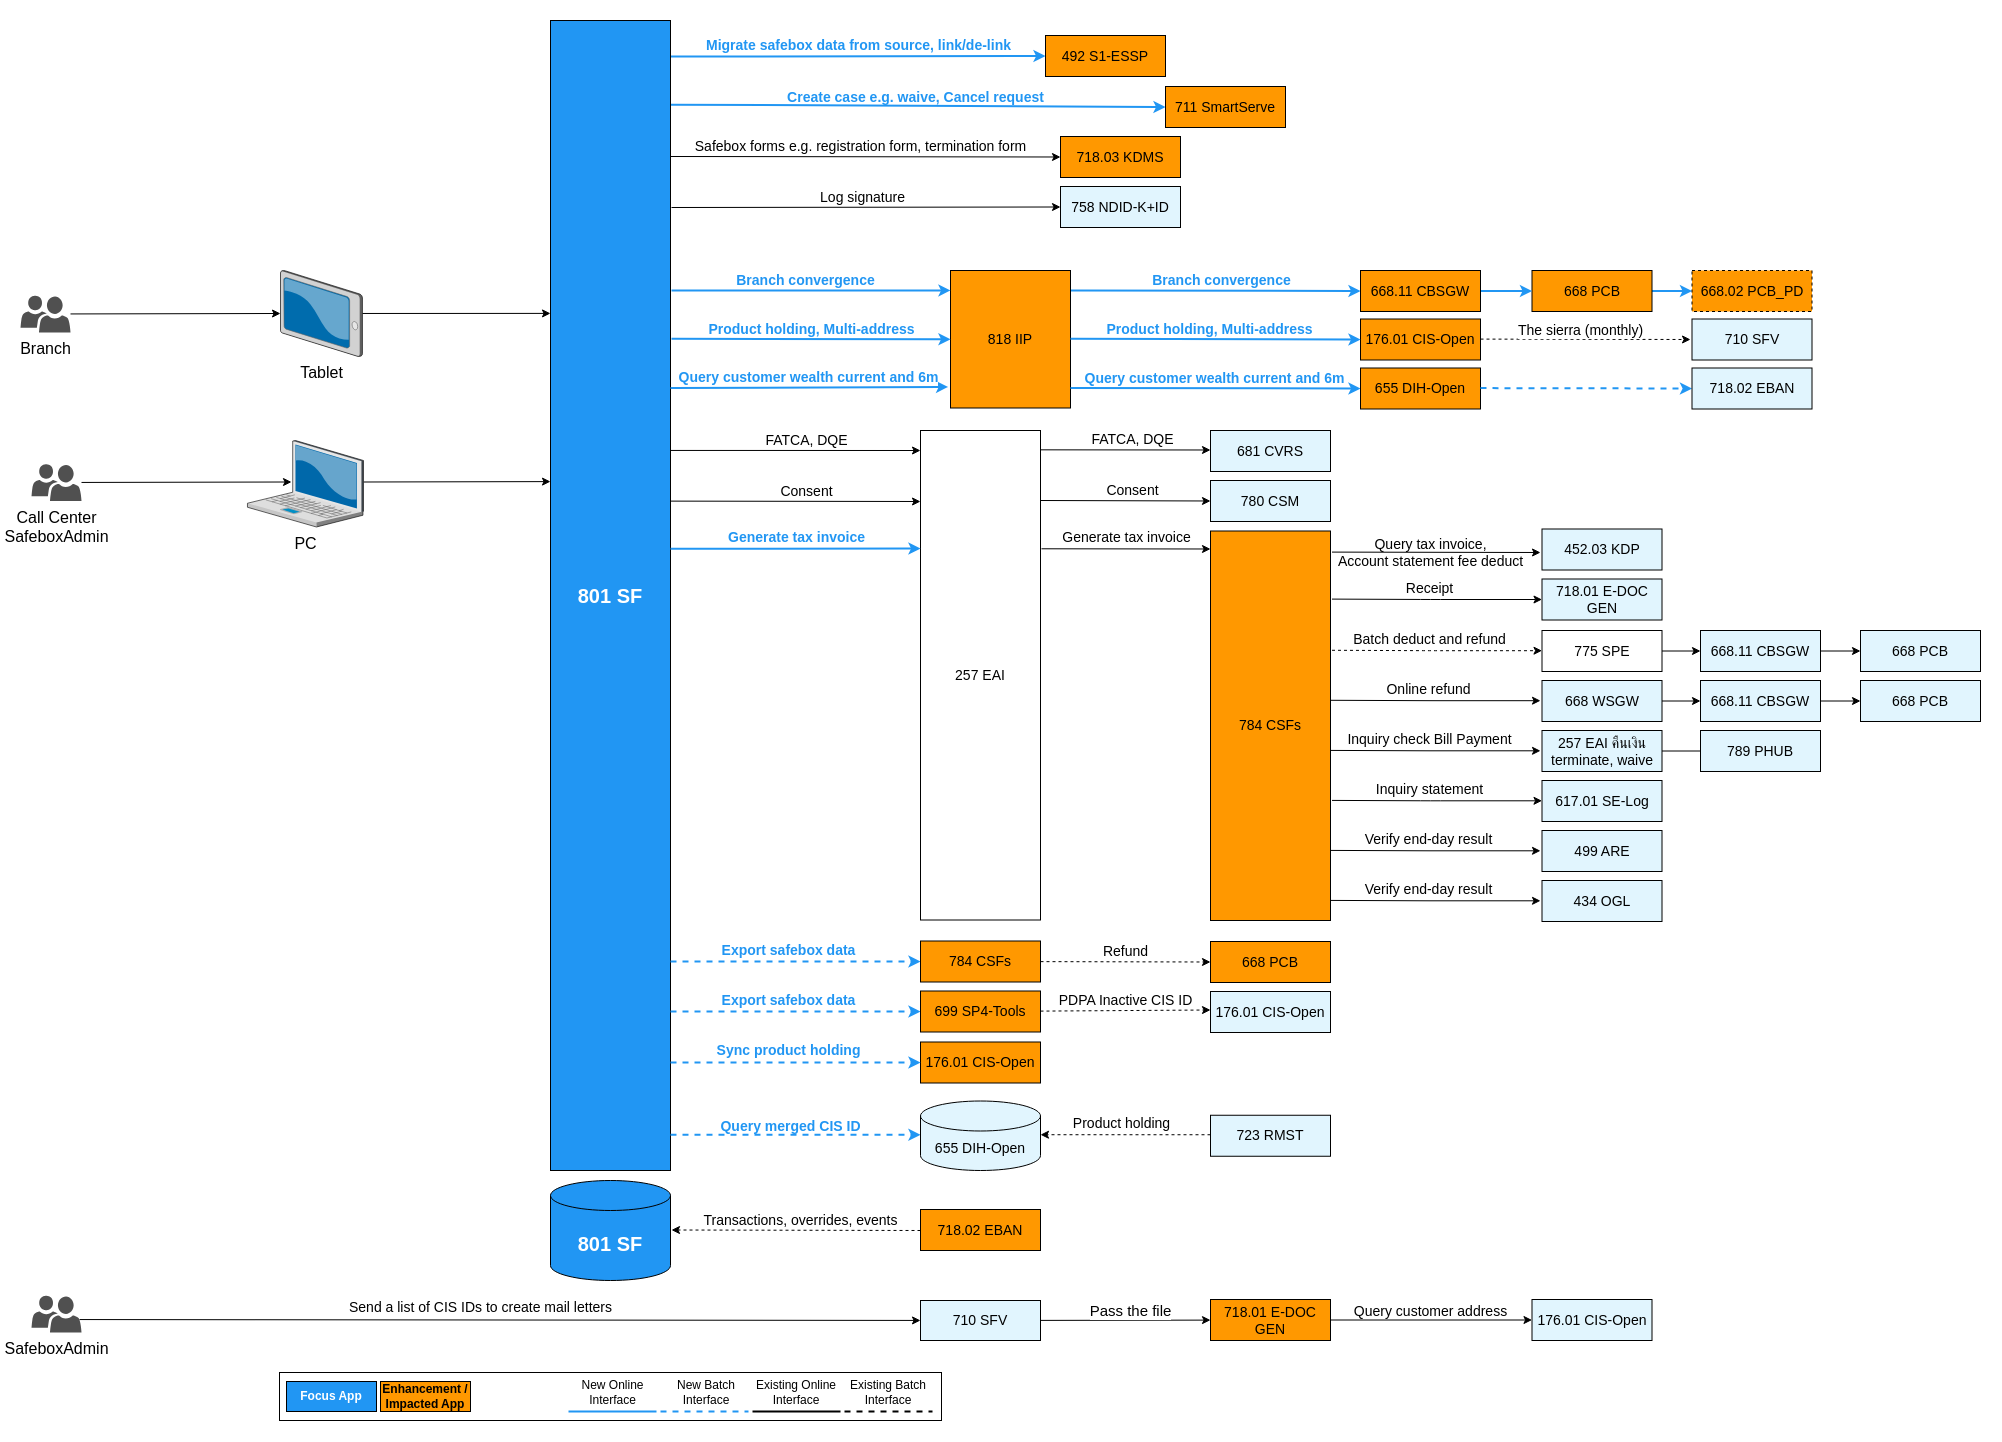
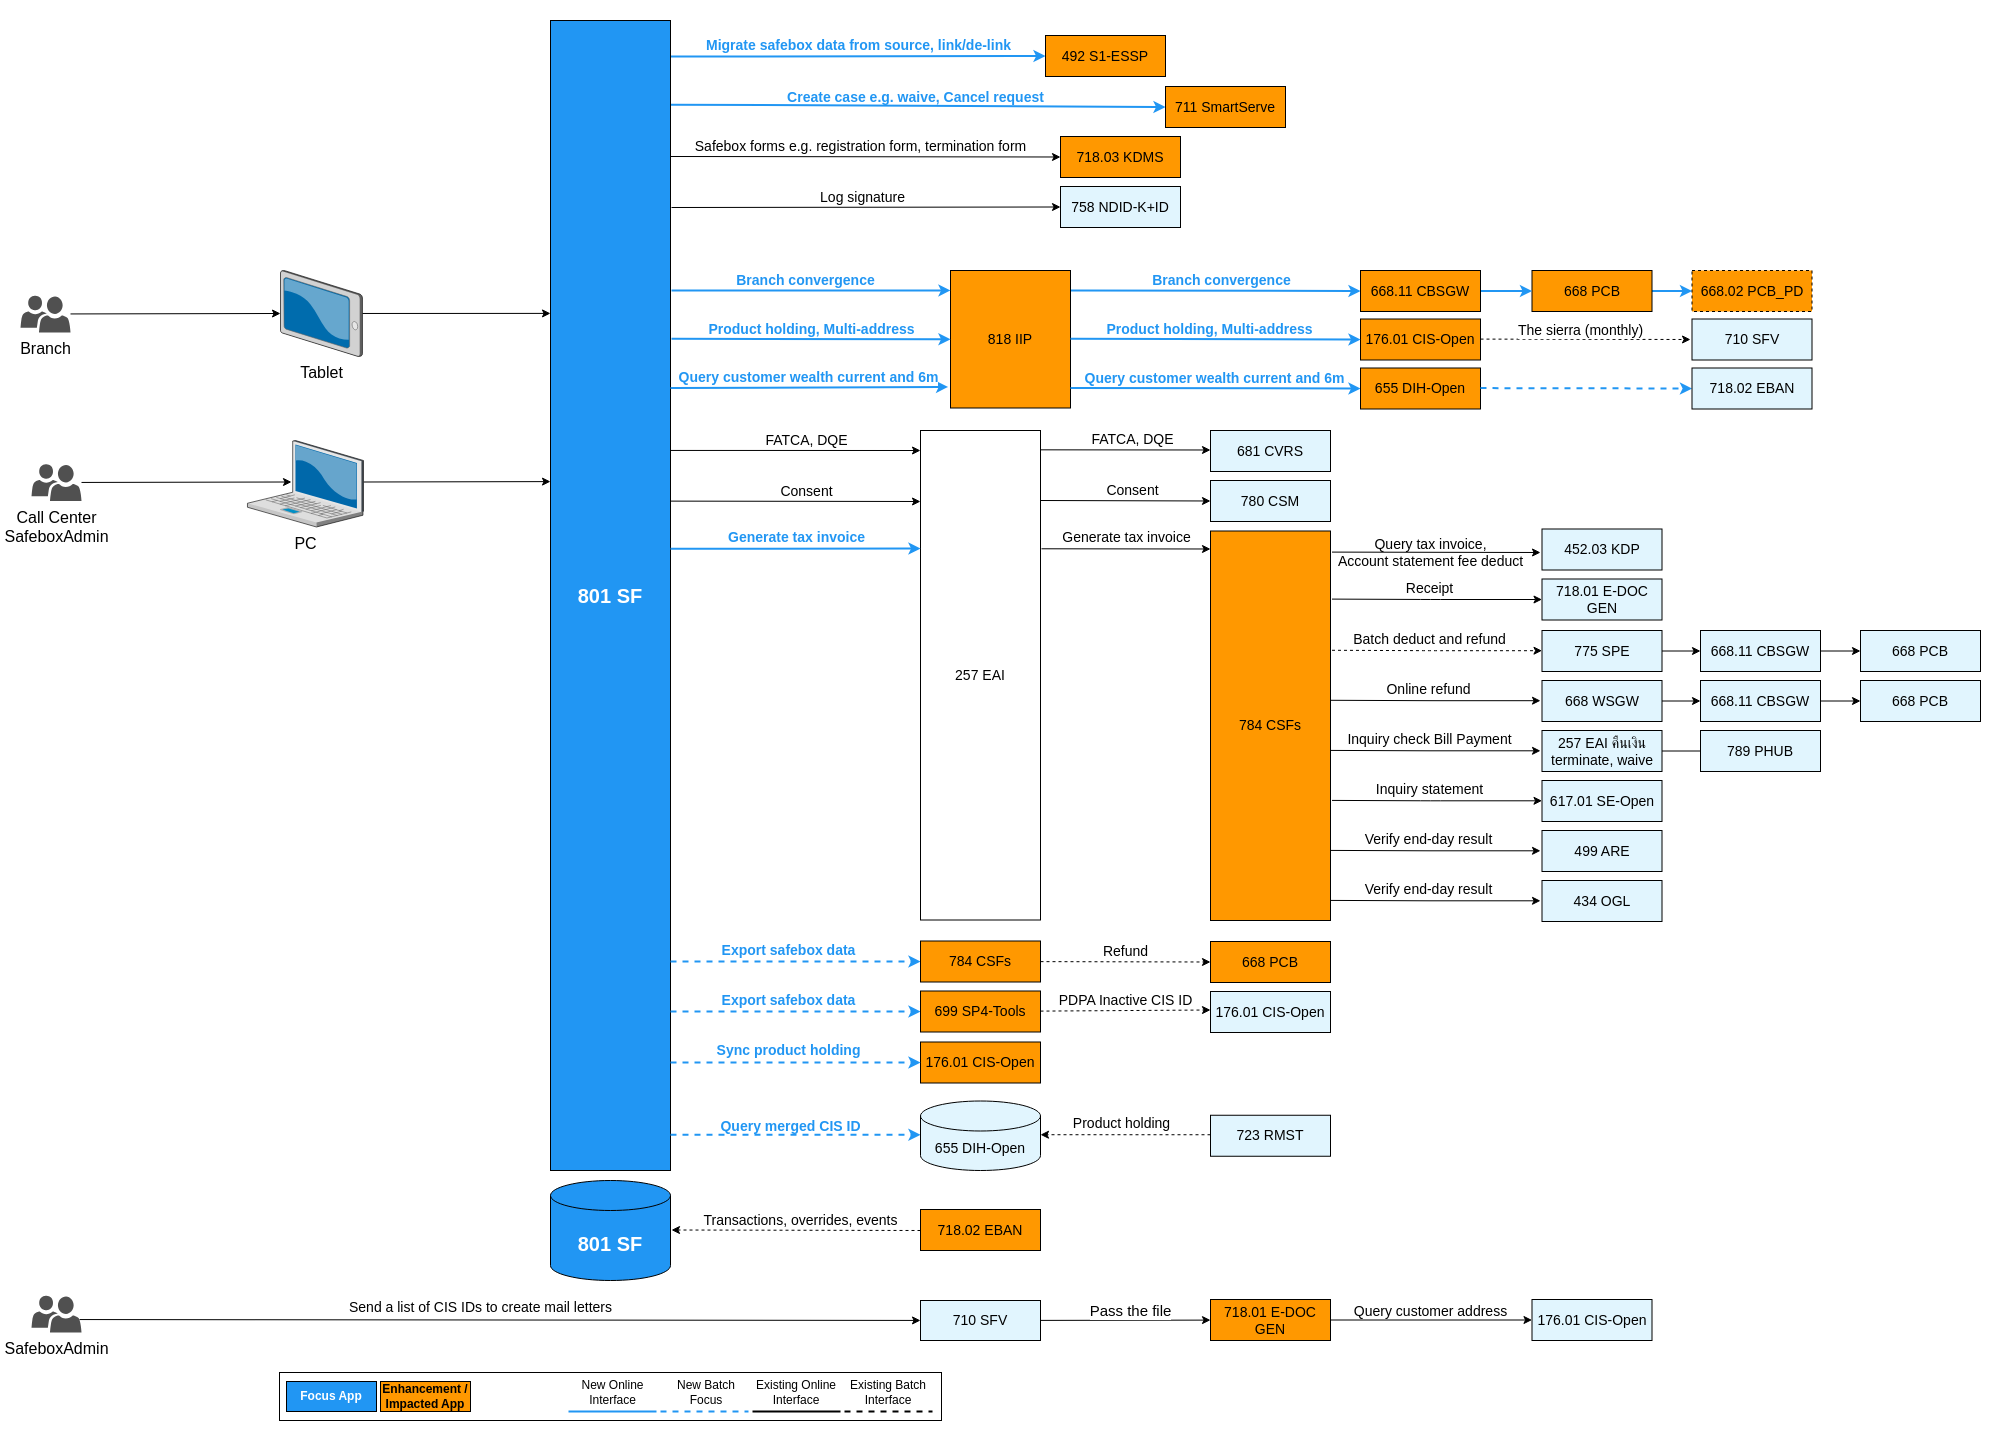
- <mxCell id="78" value="775 SPE" style="rounded=0;whiteSpace=wrap;html=1;fillColor=#ffffff;fontStyle=0;fontSize=14;" parent="1" vertex="1"><mxGeometry x="1541.5" y="630" width="120" height="41" as="geometry" /></mxCell>
+ <mxCell id="78" value="775 SPE" style="rounded=0;whiteSpace=wrap;html=1;fillColor=#E1F5FE;fontStyle=0;fontSize=14;" parent="1" vertex="1"><mxGeometry x="1541.5" y="630" width="120" height="41" as="geometry" /></mxCell>
- <mxCell id="86" value="617.01 SE-Log" style="rounded=0;whiteSpace=wrap;html=1;fillColor=#E1F5FE;fontStyle=0;fontSize=14;" parent="1" vertex="1"><mxGeometry x="1541.5" y="780" width="120" height="41" as="geometry" /></mxCell>
+ <mxCell id="86" value="617.01 SE-Open" style="rounded=0;whiteSpace=wrap;html=1;fillColor=#E1F5FE;fontStyle=0;fontSize=14;" parent="1" vertex="1"><mxGeometry x="1541.5" y="780" width="120" height="41" as="geometry" /></mxCell>
- <mxCell id="47" value="New Batch&lt;br style=&quot;font-size: 12px;&quot;&gt;Interface" style="text;html=1;strokeColor=none;fillColor=none;align=center;verticalAlign=middle;whiteSpace=wrap;rounded=0;dashed=1;labelBorderColor=none;fontSize=12;" parent="38" vertex="1"><mxGeometry x="383" y="7.5" width="88" height="25" as="geometry" /></mxCell>
+ <mxCell id="47" value="New Batch&lt;br style=&quot;font-size: 12px;&quot;&gt;Focus" style="text;html=1;strokeColor=none;fillColor=none;align=center;verticalAlign=middle;whiteSpace=wrap;rounded=0;dashed=1;labelBorderColor=none;fontSize=12;" parent="38" vertex="1"><mxGeometry x="383" y="7.5" width="88" height="25" as="geometry" /></mxCell>
